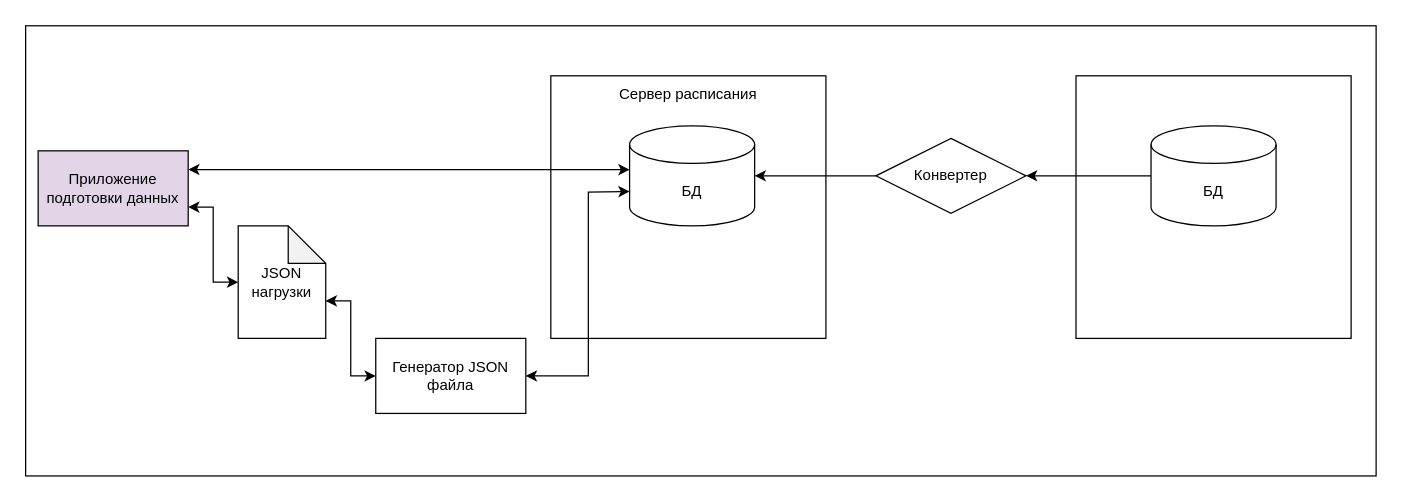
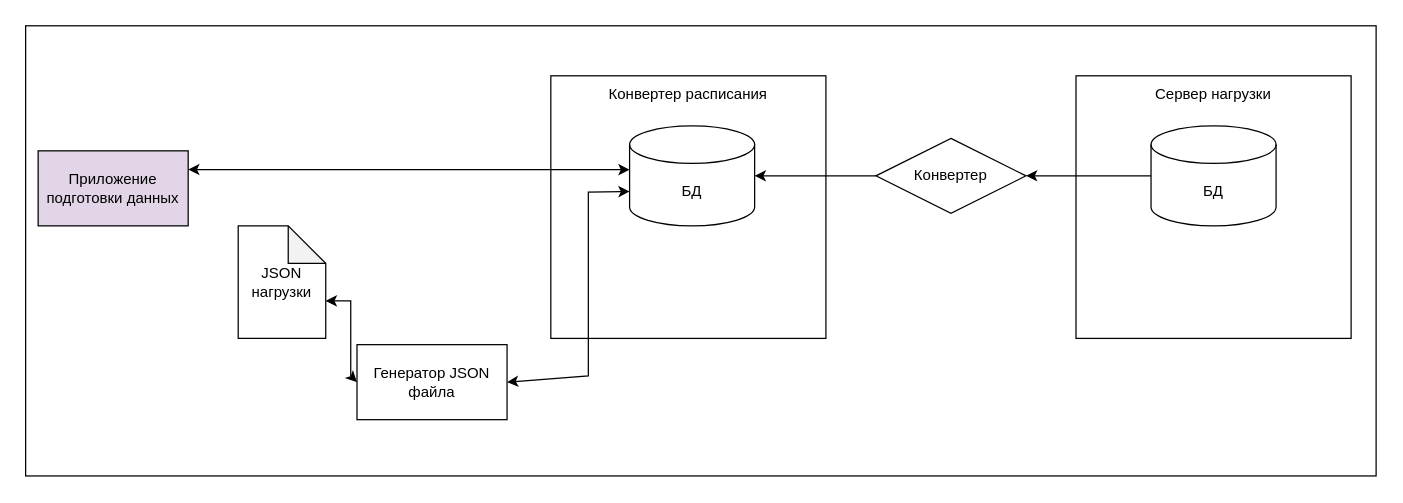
- <mxCell id="15" value="Сервер расписания" style="text;html=1;strokeColor=none;fillColor=none;align=center;verticalAlign=middle;whiteSpace=wrap;rounded=0;" vertex="1" parent="1"><mxGeometry x="440" y="60" width="220" height="30" as="geometry" /></mxCell>
+ <mxCell id="15" value="Конвертер расписания" style="text;html=1;strokeColor=none;fillColor=none;align=center;verticalAlign=middle;whiteSpace=wrap;rounded=0;" vertex="1" parent="1"><mxGeometry x="440" y="60" width="220" height="30" as="geometry" /></mxCell>
+ <mxCell id="16" value="Сервер нагрузки" style="text;html=1;strokeColor=none;fillColor=none;align=center;verticalAlign=middle;whiteSpace=wrap;rounded=0;" vertex="1" parent="1"><mxGeometry x="860" y="60" width="220" height="30" as="geometry" /></mxCell>
- <mxCell id="12" value="" style="endArrow=classic;startArrow=classic;html=1;rounded=0;entryX=1;entryY=0.75;entryDx=0;entryDy=0;exitX=0;exitY=0.5;exitDx=0;exitDy=0;exitPerimeter=0;" edge="1" parent="1" source="10" target="5"><mxGeometry width="50" height="50" relative="1" as="geometry"><mxPoint x="250" y="280" as="sourcePoint" /><mxPoint x="300" y="230" as="targetPoint" /><Array as="points"><mxPoint x="170" y="225" /><mxPoint x="170" y="165" /></Array></mxGeometry></mxCell>
- <mxCell id="6" value="Генератор JSON файла" style="rounded=0;whiteSpace=wrap;html=1;" vertex="1" parent="1"><mxGeometry x="300" y="270" width="120" height="60" as="geometry" /></mxCell>
+ <mxCell id="6" value="Генератор JSON файла" style="rounded=0;whiteSpace=wrap;html=1;" vertex="1" parent="1"><mxGeometry x="285" y="275" width="120" height="60" as="geometry" /></mxCell>
